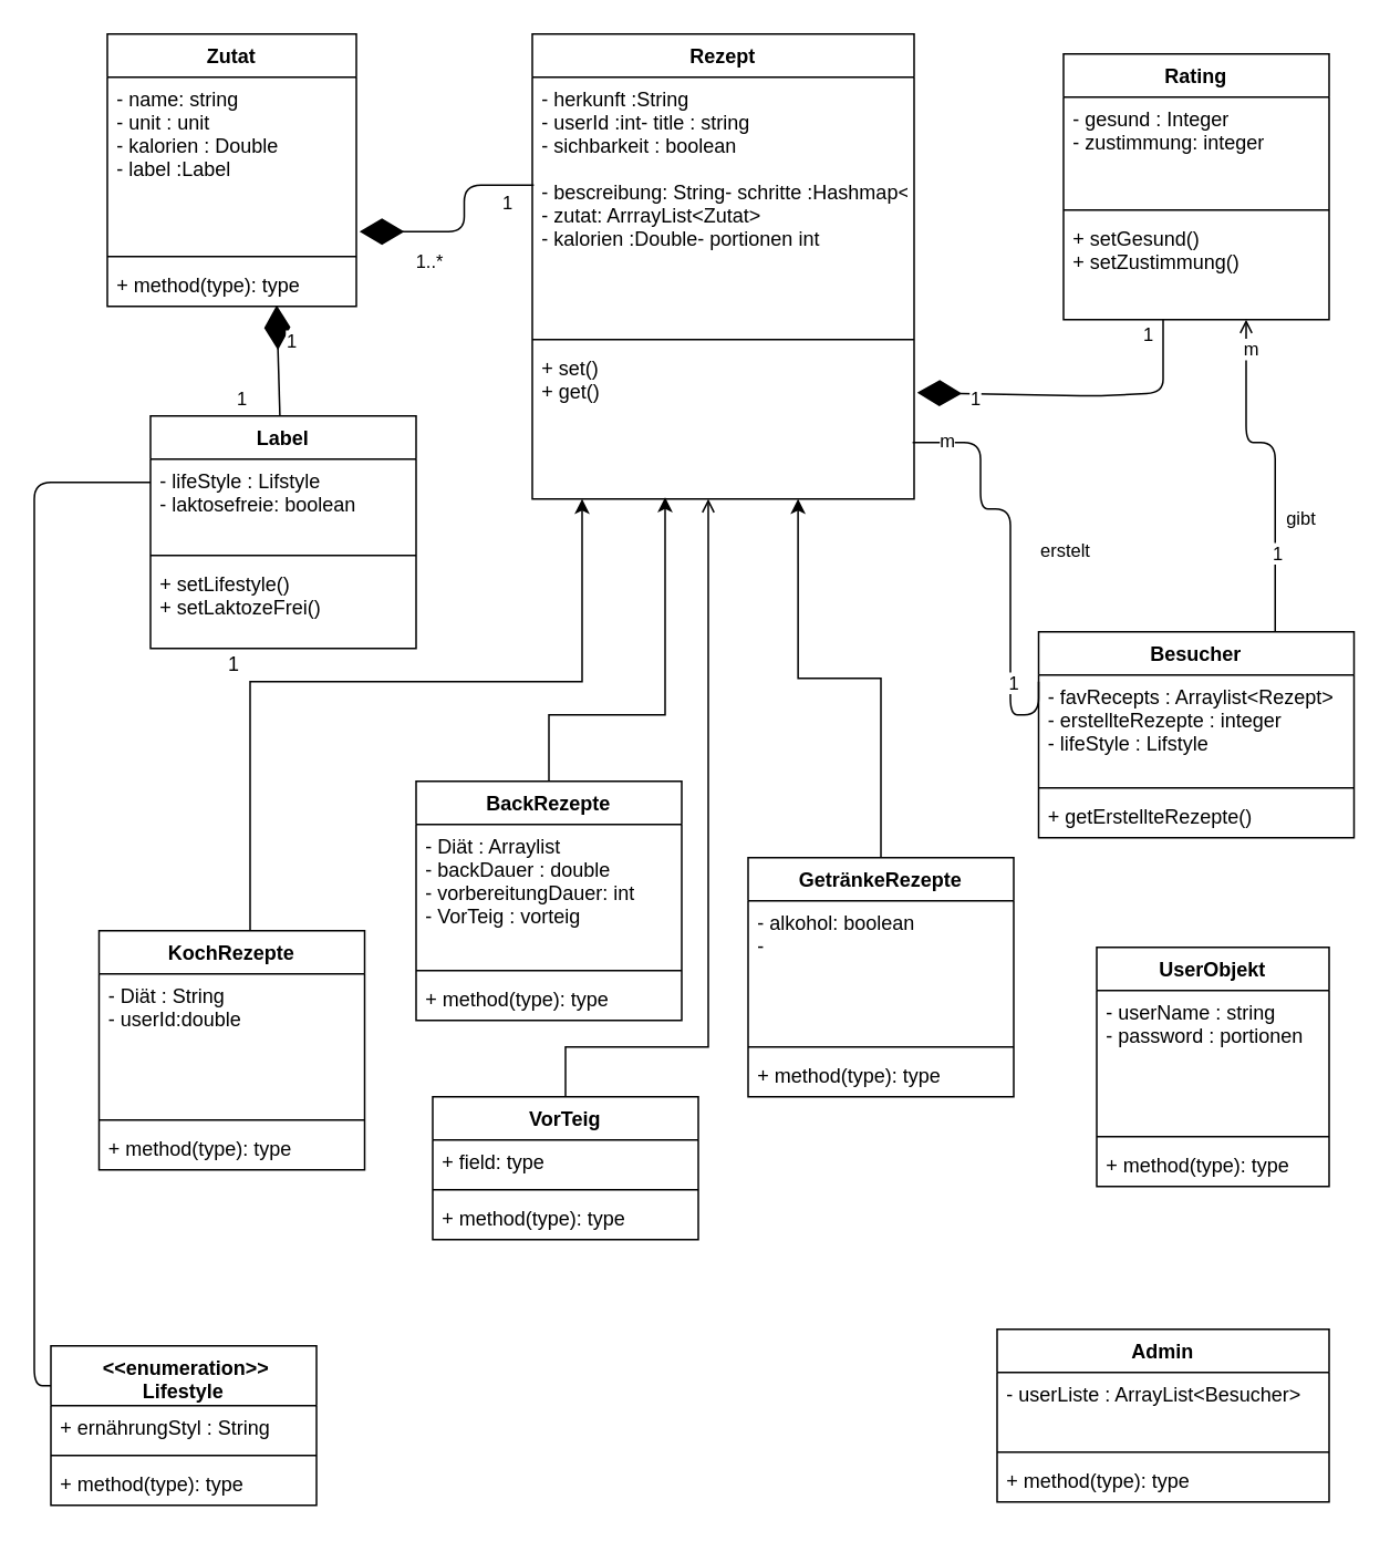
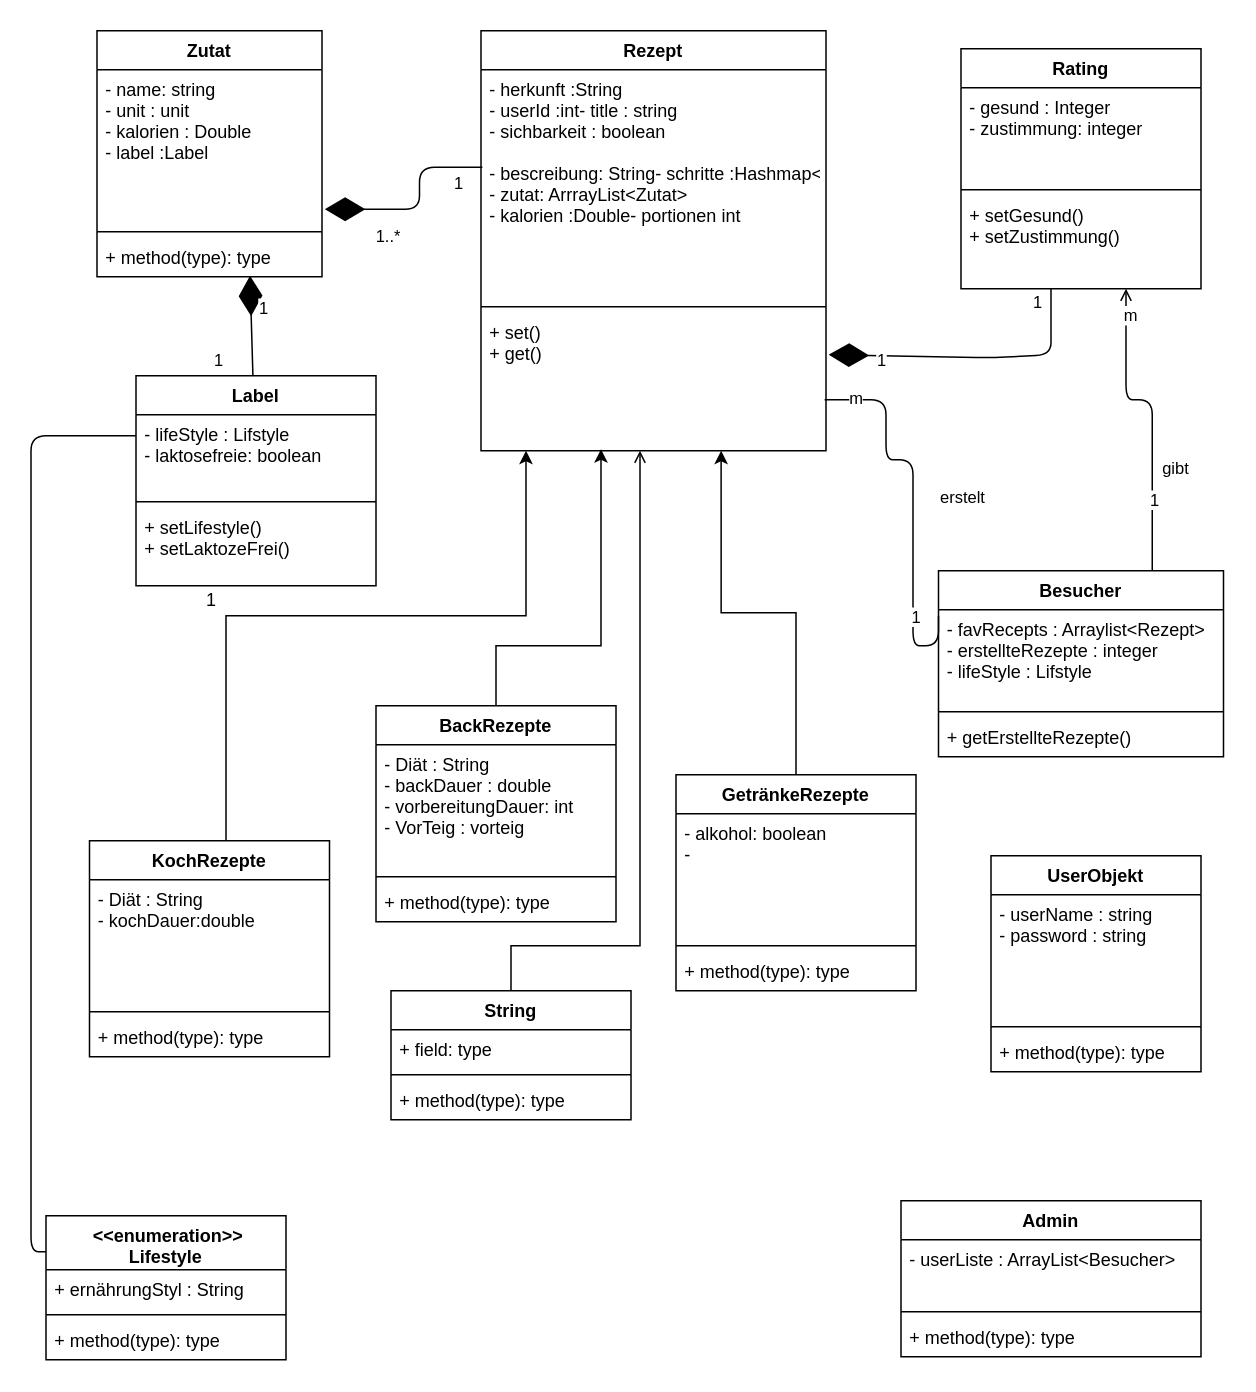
- <mxCell id="56" value="- Diät : Arraylist&#10;- backDauer : double&#10;- vorbereitungDauer: int&#10;- VorTeig : vorteig&#10;" style="text;strokeColor=none;fillColor=none;align=left;verticalAlign=top;spacingLeft=4;spacingRight=4;overflow=hidden;rotatable=0;points=[[0,0.5],[1,0.5]];portConstraint=eastwest;" vertex="1" parent="55"><mxGeometry y="26" width="160" height="84" as="geometry" /></mxCell>
+ <mxCell id="56" value="- Diät : String&#10;- backDauer : double&#10;- vorbereitungDauer: int&#10;- VorTeig : vorteig&#10;" style="text;strokeColor=none;fillColor=none;align=left;verticalAlign=top;spacingLeft=4;spacingRight=4;overflow=hidden;rotatable=0;points=[[0,0.5],[1,0.5]];portConstraint=eastwest;" vertex="1" parent="55"><mxGeometry y="26" width="160" height="84" as="geometry" /></mxCell>
- <mxCell id="51" value="- Diät : String&#10;- userId:double" style="text;strokeColor=none;fillColor=none;align=left;verticalAlign=top;spacingLeft=4;spacingRight=4;overflow=hidden;rotatable=0;points=[[0,0.5],[1,0.5]];portConstraint=eastwest;" vertex="1" parent="50"><mxGeometry y="26" width="160" height="84" as="geometry" /></mxCell>
+ <mxCell id="51" value="- Diät : String&#10;- kochDauer:double" style="text;strokeColor=none;fillColor=none;align=left;verticalAlign=top;spacingLeft=4;spacingRight=4;overflow=hidden;rotatable=0;points=[[0,0.5],[1,0.5]];portConstraint=eastwest;" vertex="1" parent="50"><mxGeometry y="26" width="160" height="84" as="geometry" /></mxCell>
- <mxCell id="29" value="- userName : string&#10;- password : portionen&#10;&#10;" style="text;strokeColor=none;fillColor=none;align=left;verticalAlign=top;spacingLeft=4;spacingRight=4;overflow=hidden;rotatable=0;points=[[0,0.5],[1,0.5]];portConstraint=eastwest;" vertex="1" parent="28"><mxGeometry y="26" width="140" height="84" as="geometry" /></mxCell>
+ <mxCell id="29" value="- userName : string&#10;- password : string&#10;&#10;" style="text;strokeColor=none;fillColor=none;align=left;verticalAlign=top;spacingLeft=4;spacingRight=4;overflow=hidden;rotatable=0;points=[[0,0.5],[1,0.5]];portConstraint=eastwest;" vertex="1" parent="28"><mxGeometry y="26" width="140" height="84" as="geometry" /></mxCell>
- <mxCell id="65" value="VorTeig" style="swimlane;fontStyle=1;align=center;verticalAlign=top;childLayout=stackLayout;horizontal=1;startSize=26;horizontalStack=0;resizeParent=1;resizeParentMax=0;resizeLast=0;collapsible=1;marginBottom=0;" vertex="1" parent="1"><mxGeometry x="260" y="660" width="160" height="86" as="geometry" /></mxCell>
+ <mxCell id="65" value="String" style="swimlane;fontStyle=1;align=center;verticalAlign=top;childLayout=stackLayout;horizontal=1;startSize=26;horizontalStack=0;resizeParent=1;resizeParentMax=0;resizeLast=0;collapsible=1;marginBottom=0;" vertex="1" parent="1"><mxGeometry x="260" y="660" width="160" height="86" as="geometry" /></mxCell>
